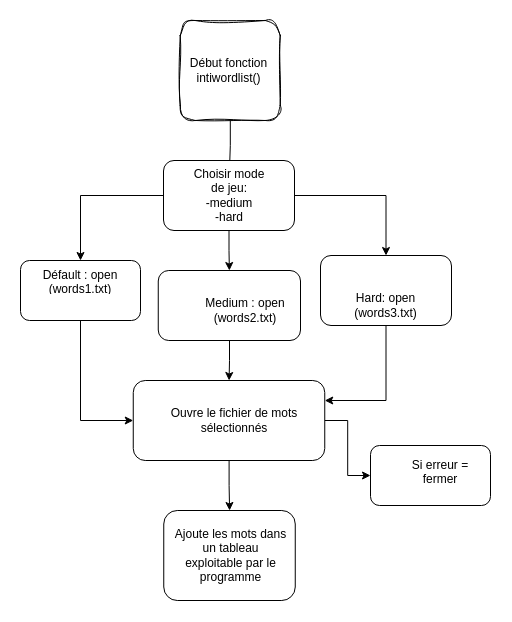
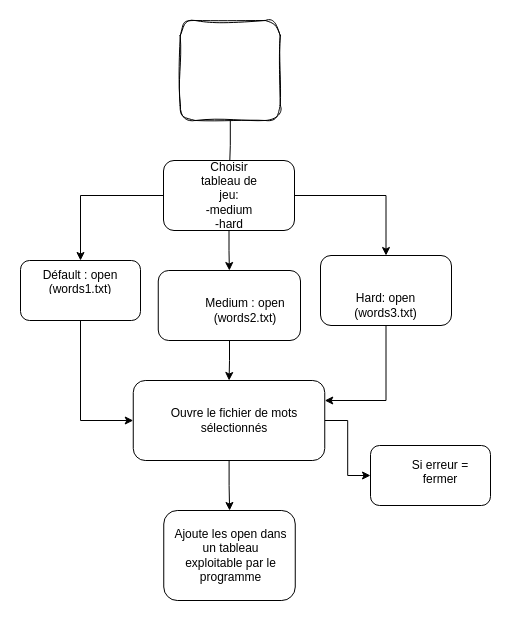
- <mxCell id="10" value="Début fonction&lt;div&gt;intiwordlist()&lt;/div&gt;" style="text;html=1;strokeColor=none;fillColor=none;align=center;verticalAlign=middle;whiteSpace=wrap;overflow=hidden;rounded=1;" vertex="1" parent="1"><mxGeometry x="188" y="30" width="80.5" height="80" as="geometry" /></mxCell>
- <mxCell id="15" value="Choisir mode de jeu:&lt;div&gt;-medium&lt;/div&gt;&lt;div&gt;-hard&lt;/div&gt;" style="text;html=1;strokeColor=none;fillColor=none;align=center;verticalAlign=middle;whiteSpace=wrap;overflow=hidden;" vertex="1" parent="1"><mxGeometry x="188.5" y="150" width="80" height="90" as="geometry" /></mxCell>
+ <mxCell id="15" value="Choisir tableau de jeu:&lt;div&gt;-medium&lt;/div&gt;&lt;div&gt;-hard&lt;/div&gt;" style="text;html=1;strokeColor=none;fillColor=none;align=center;verticalAlign=middle;whiteSpace=wrap;overflow=hidden;" vertex="1" parent="1"><mxGeometry x="188.5" y="150" width="80" height="90" as="geometry" /></mxCell>
- <mxCell id="26" value="Ajoute les mots dans un tableau&lt;div&gt;exploitable par le programme&lt;/div&gt;" style="text;html=1;strokeColor=none;fillColor=none;align=center;verticalAlign=middle;whiteSpace=wrap;overflow=hidden;" vertex="1" parent="1"><mxGeometry x="171.5" y="520" width="116.5" height="70" as="geometry" /></mxCell>
+ <mxCell id="26" value="Ajoute les open dans un tableau&lt;div&gt;exploitable par le programme&lt;/div&gt;" style="text;html=1;strokeColor=none;fillColor=none;align=center;verticalAlign=middle;whiteSpace=wrap;overflow=hidden;" vertex="1" parent="1"><mxGeometry x="171.5" y="520" width="116.5" height="70" as="geometry" /></mxCell>
